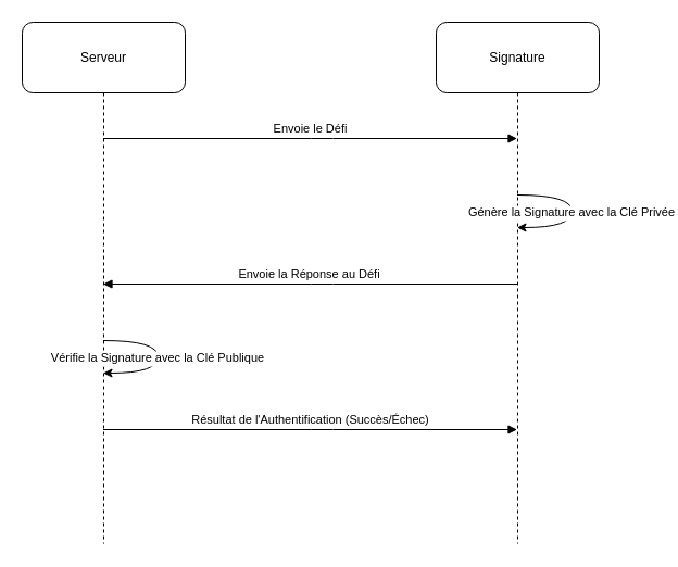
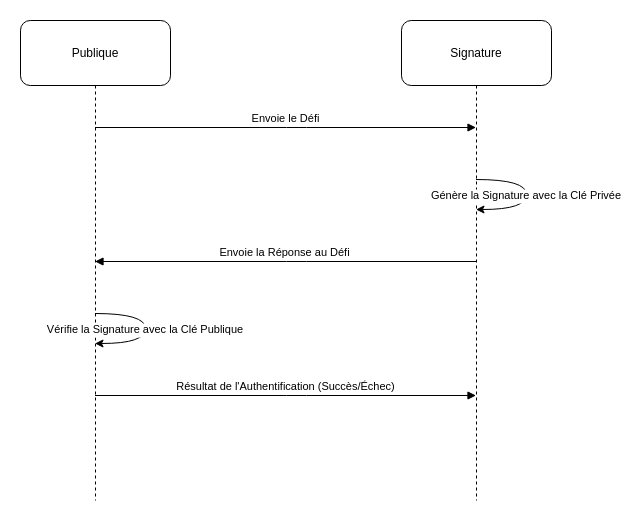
- <mxCell id="2" value="Serveur" style="shape=umlLifeline;perimeter=lifelinePerimeter;whiteSpace=wrap;container=1;dropTarget=0;collapsible=0;recursiveResize=0;outlineConnect=0;portConstraint=eastwest;newEdgeStyle={&quot;edgeStyle&quot;:&quot;elbowEdgeStyle&quot;,&quot;elbow&quot;:&quot;vertical&quot;,&quot;curved&quot;:0,&quot;rounded&quot;:0};size=65;rounded=1;" vertex="1" parent="1"><mxGeometry x="20" y="20" width="150" height="480" as="geometry" /></mxCell>
+ <mxCell id="2" value="Publique" style="shape=umlLifeline;perimeter=lifelinePerimeter;whiteSpace=wrap;container=1;dropTarget=0;collapsible=0;recursiveResize=0;outlineConnect=0;portConstraint=eastwest;newEdgeStyle={&quot;edgeStyle&quot;:&quot;elbowEdgeStyle&quot;,&quot;elbow&quot;:&quot;vertical&quot;,&quot;curved&quot;:0,&quot;rounded&quot;:0};size=65;rounded=1;" vertex="1" parent="1"><mxGeometry x="20" y="20" width="150" height="480" as="geometry" /></mxCell>
